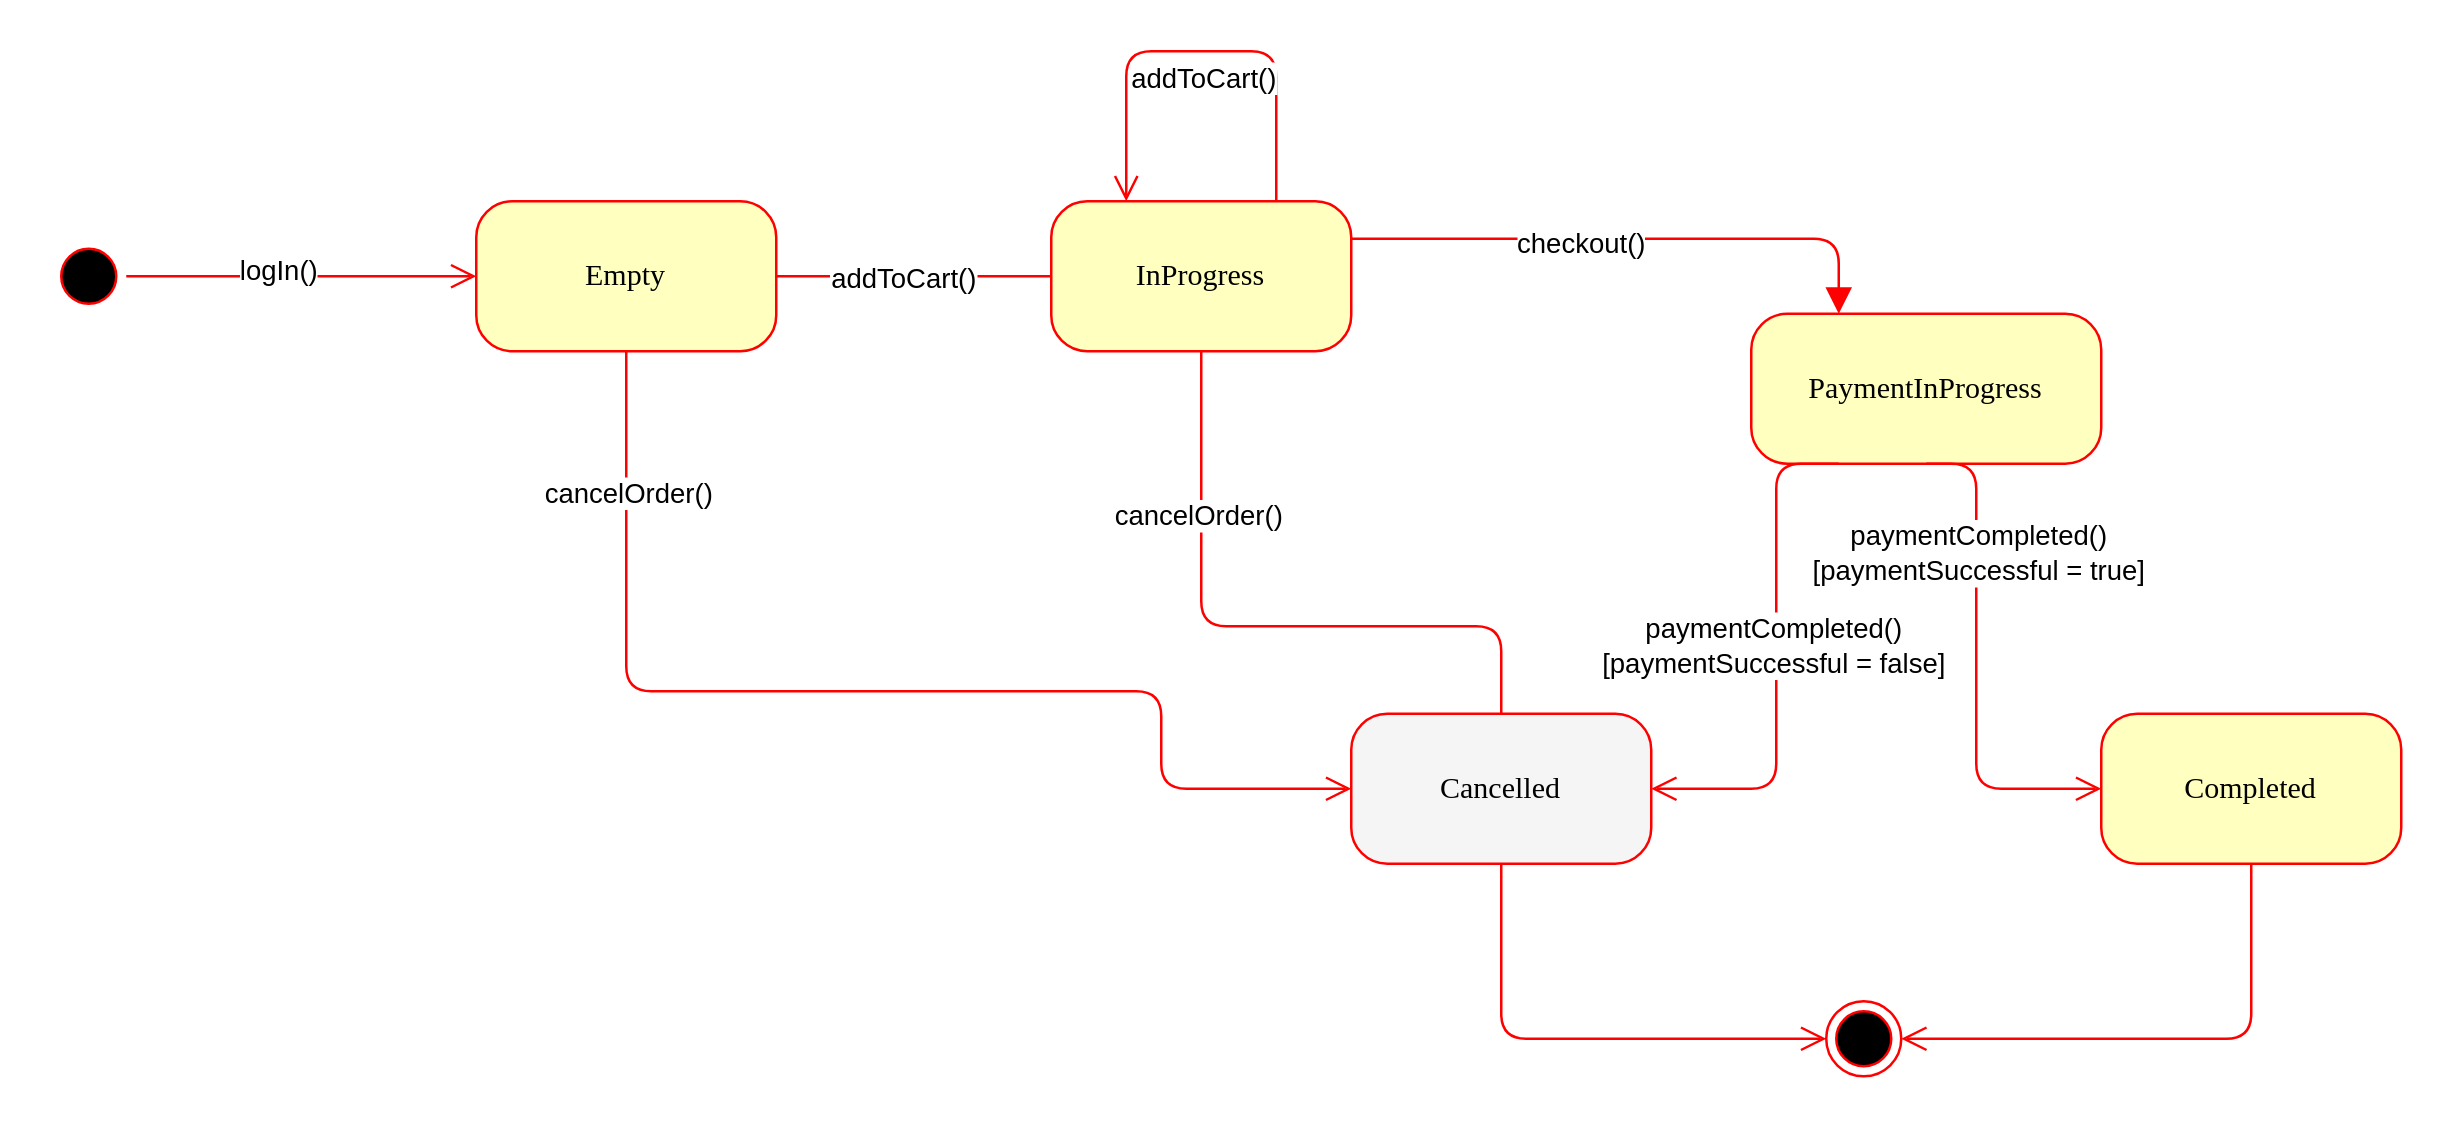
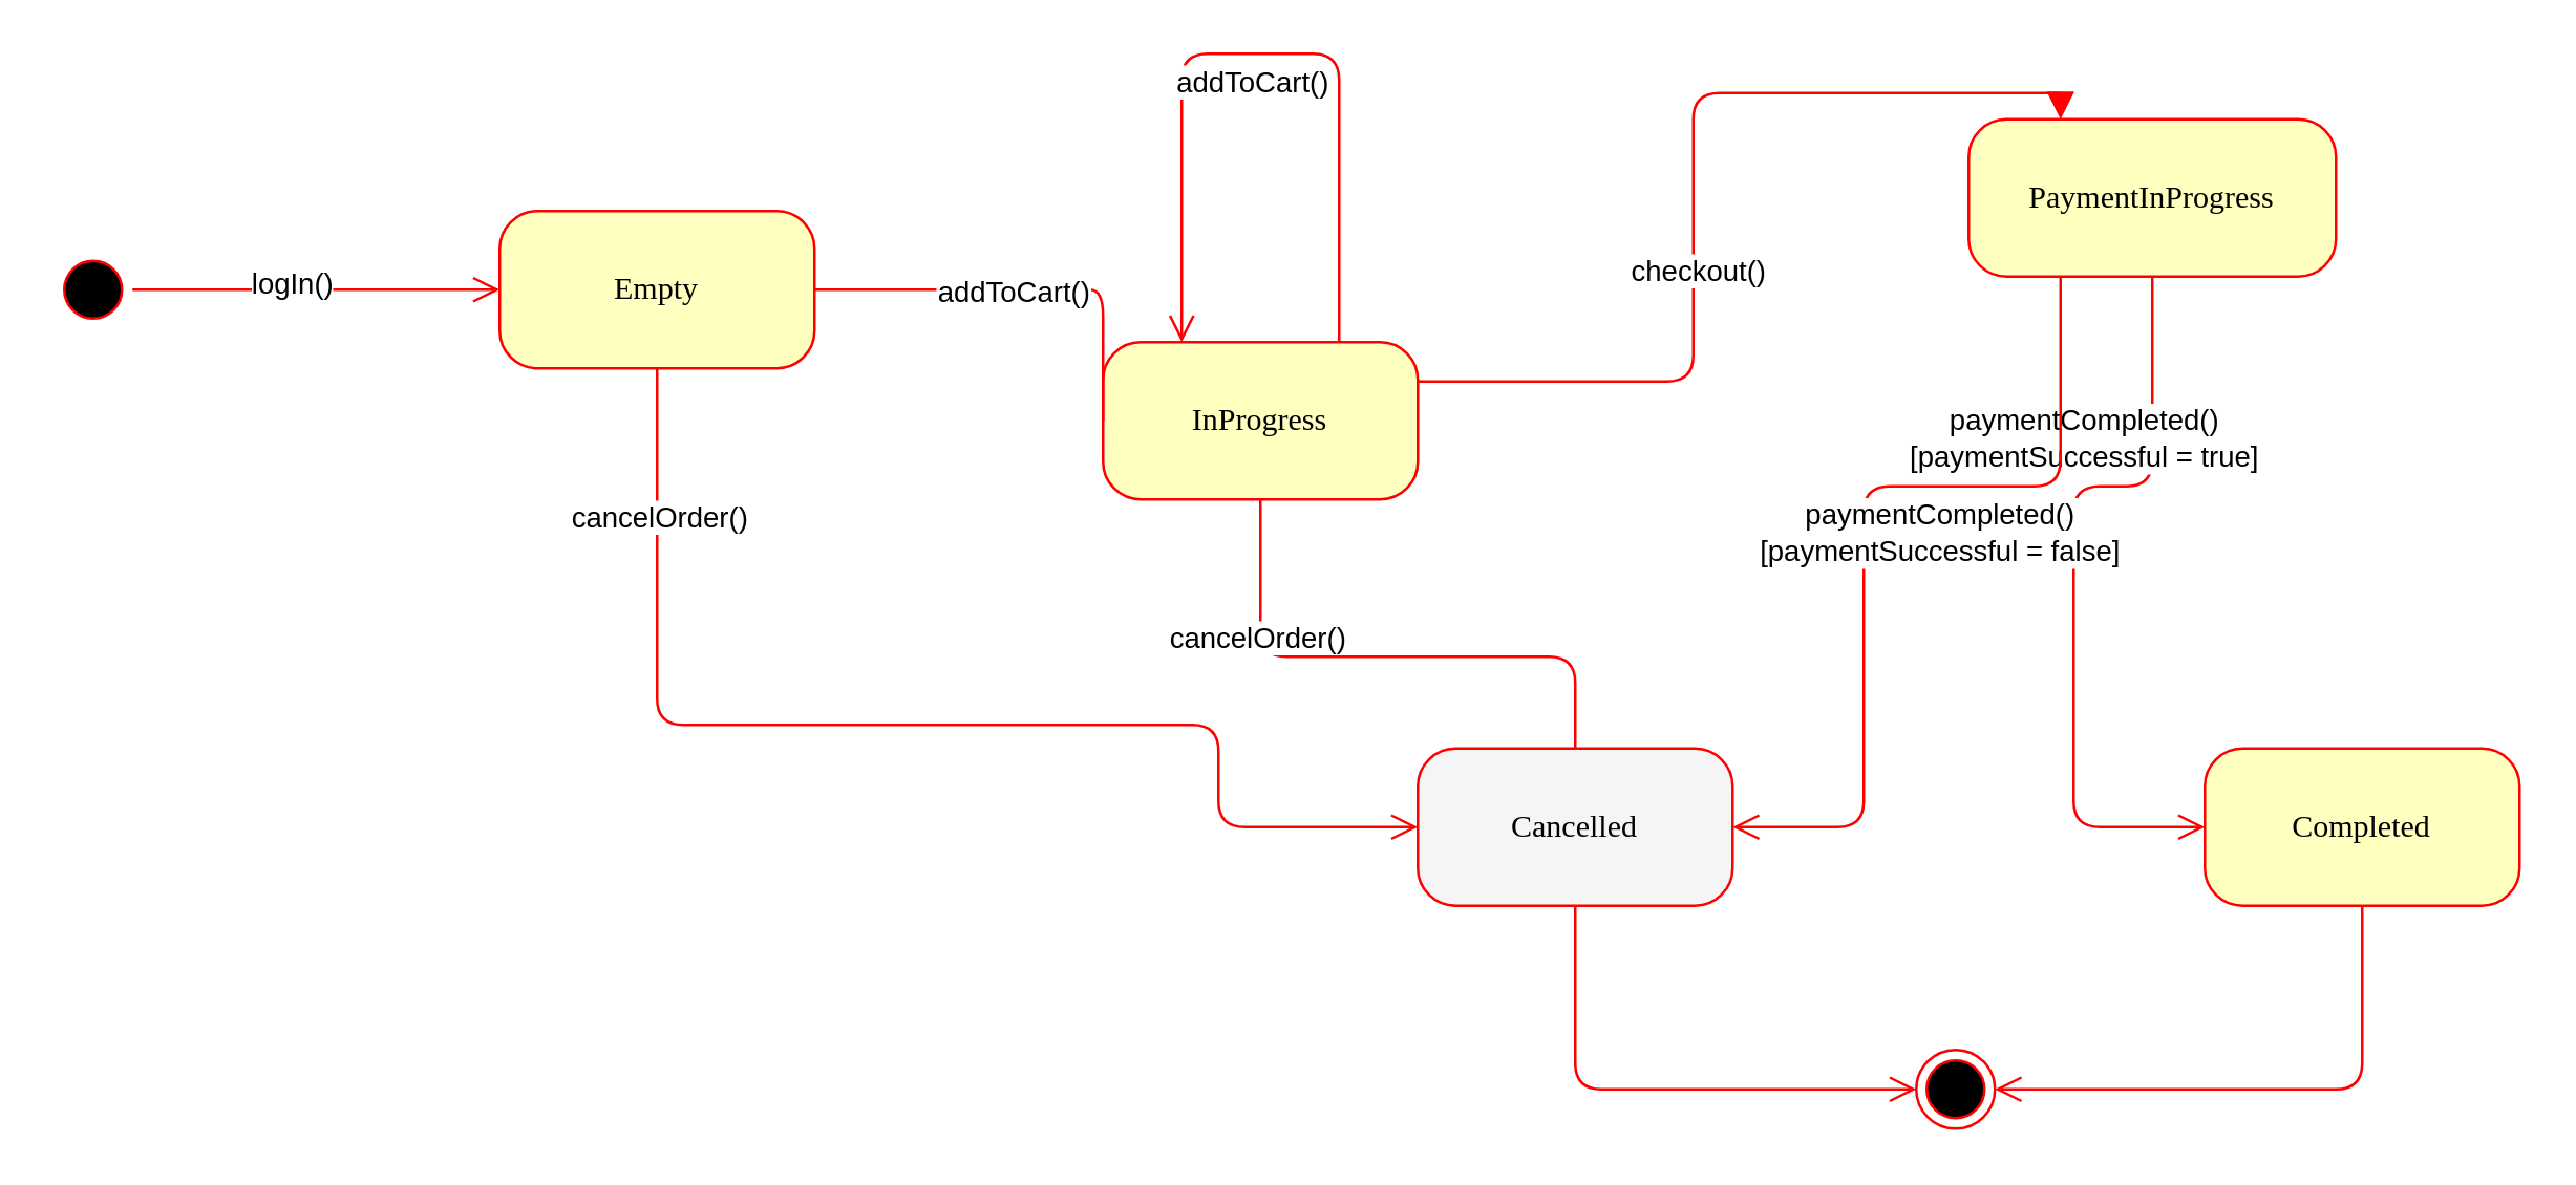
- <mxCell id="6" value="InProgress" style="rounded=1;whiteSpace=wrap;html=1;arcSize=24;fillColor=#ffffc0;strokeColor=#ff0000;shadow=0;comic=0;labelBackgroundColor=none;fontFamily=Verdana;fontSize=12;fontColor=#000000;align=center;" parent="1" vertex="1"><mxGeometry x="420" y="80" width="120" height="60" as="geometry" /></mxCell>
+ <mxCell id="6" value="InProgress" style="rounded=1;whiteSpace=wrap;html=1;arcSize=24;fillColor=#ffffc0;strokeColor=#ff0000;shadow=0;comic=0;labelBackgroundColor=none;fontFamily=Verdana;fontSize=12;fontColor=#000000;align=center;" parent="1" vertex="1"><mxGeometry x="420" y="130" width="120" height="60" as="geometry" /></mxCell>
- <mxCell id="7" value="PaymentInProgress" style="rounded=1;whiteSpace=wrap;html=1;arcSize=24;fillColor=#ffffc0;strokeColor=#ff0000;shadow=0;comic=0;labelBackgroundColor=none;fontFamily=Verdana;fontSize=12;fontColor=#000000;align=center;" parent="1" vertex="1"><mxGeometry x="700" y="125" width="140" height="60" as="geometry" /></mxCell>
+ <mxCell id="7" value="PaymentInProgress" style="rounded=1;whiteSpace=wrap;html=1;arcSize=24;fillColor=#ffffc0;strokeColor=#ff0000;shadow=0;comic=0;labelBackgroundColor=none;fontFamily=Verdana;fontSize=12;fontColor=#000000;align=center;" parent="1" vertex="1"><mxGeometry x="750" y="45" width="140" height="60" as="geometry" /></mxCell>
